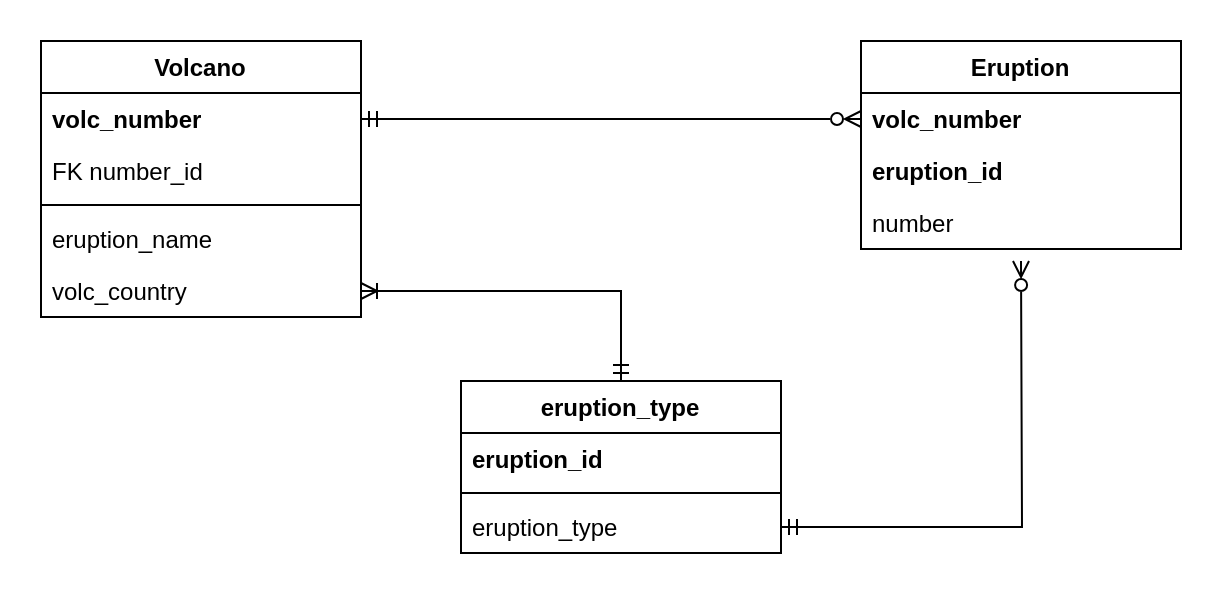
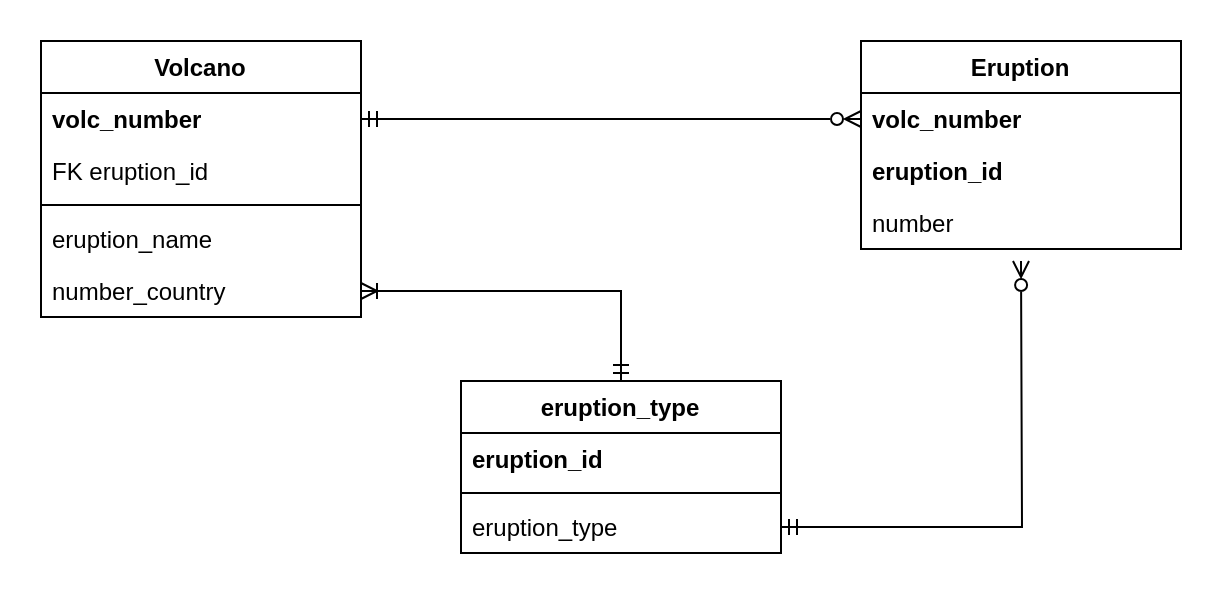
- <mxCell id="4" value="FK number_id " style="text;strokeColor=none;fillColor=none;align=left;verticalAlign=top;spacingLeft=4;spacingRight=4;overflow=hidden;rotatable=0;points=[[0,0.5],[1,0.5]];portConstraint=eastwest;fontStyle=0" vertex="1" parent="2"><mxGeometry y="52" width="160" height="26" as="geometry" /></mxCell>
+ <mxCell id="4" value="FK eruption_id " style="text;strokeColor=none;fillColor=none;align=left;verticalAlign=top;spacingLeft=4;spacingRight=4;overflow=hidden;rotatable=0;points=[[0,0.5],[1,0.5]];portConstraint=eastwest;fontStyle=0" vertex="1" parent="2"><mxGeometry y="52" width="160" height="26" as="geometry" /></mxCell>
- <mxCell id="7" value="volc_country" style="text;strokeColor=none;fillColor=none;align=left;verticalAlign=top;spacingLeft=4;spacingRight=4;overflow=hidden;rotatable=0;points=[[0,0.5],[1,0.5]];portConstraint=eastwest;" vertex="1" parent="2"><mxGeometry y="112" width="160" height="26" as="geometry" /></mxCell>
+ <mxCell id="7" value="number_country" style="text;strokeColor=none;fillColor=none;align=left;verticalAlign=top;spacingLeft=4;spacingRight=4;overflow=hidden;rotatable=0;points=[[0,0.5],[1,0.5]];portConstraint=eastwest;" vertex="1" parent="2"><mxGeometry y="112" width="160" height="26" as="geometry" /></mxCell>
